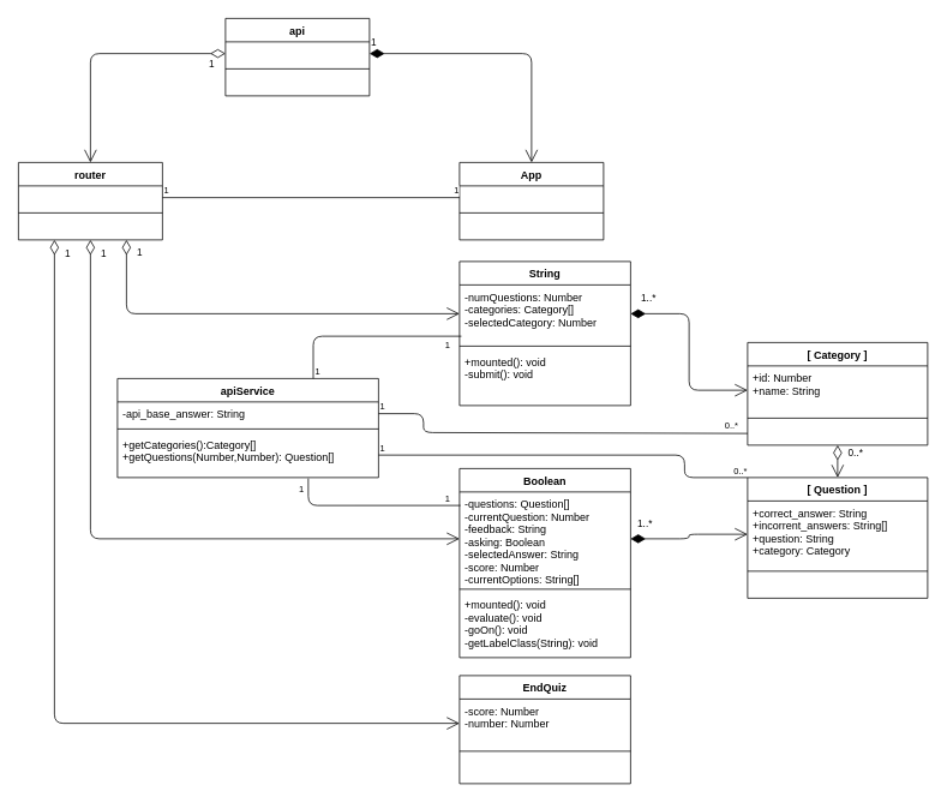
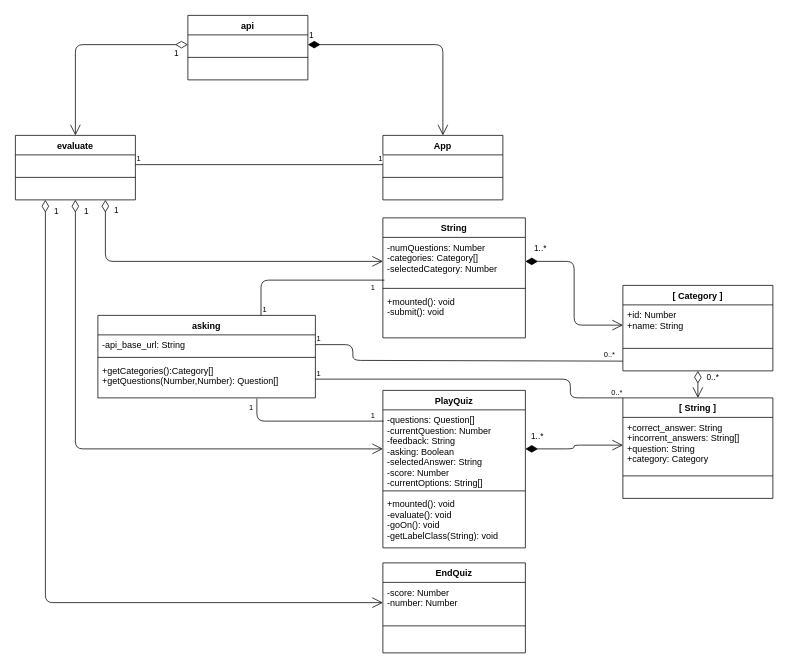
- <mxCell id="2" value="router" style="swimlane;fontStyle=1;align=center;verticalAlign=top;childLayout=stackLayout;horizontal=1;startSize=26;horizontalStack=0;resizeParent=1;resizeParentMax=0;resizeLast=0;collapsible=1;marginBottom=0;" vertex="1" parent="1"><mxGeometry x="20" y="180" width="160" height="86" as="geometry" /></mxCell>
+ <mxCell id="2" value="evaluate" style="swimlane;fontStyle=1;align=center;verticalAlign=top;childLayout=stackLayout;horizontal=1;startSize=26;horizontalStack=0;resizeParent=1;resizeParentMax=0;resizeLast=0;collapsible=1;marginBottom=0;" vertex="1" parent="1"><mxGeometry x="20" y="180" width="160" height="86" as="geometry" /></mxCell>
- <mxCell id="28" value="apiService" style="swimlane;fontStyle=1;align=center;verticalAlign=top;childLayout=stackLayout;horizontal=1;startSize=26;horizontalStack=0;resizeParent=1;resizeParentMax=0;resizeLast=0;collapsible=1;marginBottom=0;" vertex="1" parent="1"><mxGeometry x="130" y="420" width="290" height="110" as="geometry" /></mxCell>
+ <mxCell id="28" value="asking" style="swimlane;fontStyle=1;align=center;verticalAlign=top;childLayout=stackLayout;horizontal=1;startSize=26;horizontalStack=0;resizeParent=1;resizeParentMax=0;resizeLast=0;collapsible=1;marginBottom=0;" vertex="1" parent="1"><mxGeometry x="130" y="420" width="290" height="110" as="geometry" /></mxCell>
- <mxCell id="29" value="-api_base_answer: String " style="text;strokeColor=none;fillColor=none;align=left;verticalAlign=top;spacingLeft=4;spacingRight=4;overflow=hidden;rotatable=0;points=[[0,0.5],[1,0.5]];portConstraint=eastwest;" vertex="1" parent="28"><mxGeometry y="26" width="290" height="26" as="geometry" /></mxCell>
+ <mxCell id="29" value="-api_base_url: String " style="text;strokeColor=none;fillColor=none;align=left;verticalAlign=top;spacingLeft=4;spacingRight=4;overflow=hidden;rotatable=0;points=[[0,0.5],[1,0.5]];portConstraint=eastwest;" vertex="1" parent="28"><mxGeometry y="26" width="290" height="26" as="geometry" /></mxCell>
- <mxCell id="53" value="Boolean" style="swimlane;fontStyle=1;align=center;verticalAlign=top;childLayout=stackLayout;horizontal=1;startSize=26;horizontalStack=0;resizeParent=1;resizeParentMax=0;resizeLast=0;collapsible=1;marginBottom=0;" vertex="1" parent="1"><mxGeometry x="510" y="520" width="190" height="210" as="geometry" /></mxCell>
+ <mxCell id="53" value="PlayQuiz" style="swimlane;fontStyle=1;align=center;verticalAlign=top;childLayout=stackLayout;horizontal=1;startSize=26;horizontalStack=0;resizeParent=1;resizeParentMax=0;resizeLast=0;collapsible=1;marginBottom=0;" vertex="1" parent="1"><mxGeometry x="510" y="520" width="190" height="210" as="geometry" /></mxCell>
- <mxCell id="57" value="[ Question ]" style="swimlane;fontStyle=1;align=center;verticalAlign=top;childLayout=stackLayout;horizontal=1;startSize=26;horizontalStack=0;resizeParent=1;resizeParentMax=0;resizeLast=0;collapsible=1;marginBottom=0;" vertex="1" parent="1"><mxGeometry x="830" y="530" width="200" height="134" as="geometry" /></mxCell>
+ <mxCell id="57" value="[ String ]" style="swimlane;fontStyle=1;align=center;verticalAlign=top;childLayout=stackLayout;horizontal=1;startSize=26;horizontalStack=0;resizeParent=1;resizeParentMax=0;resizeLast=0;collapsible=1;marginBottom=0;" vertex="1" parent="1"><mxGeometry x="830" y="530" width="200" height="134" as="geometry" /></mxCell>
